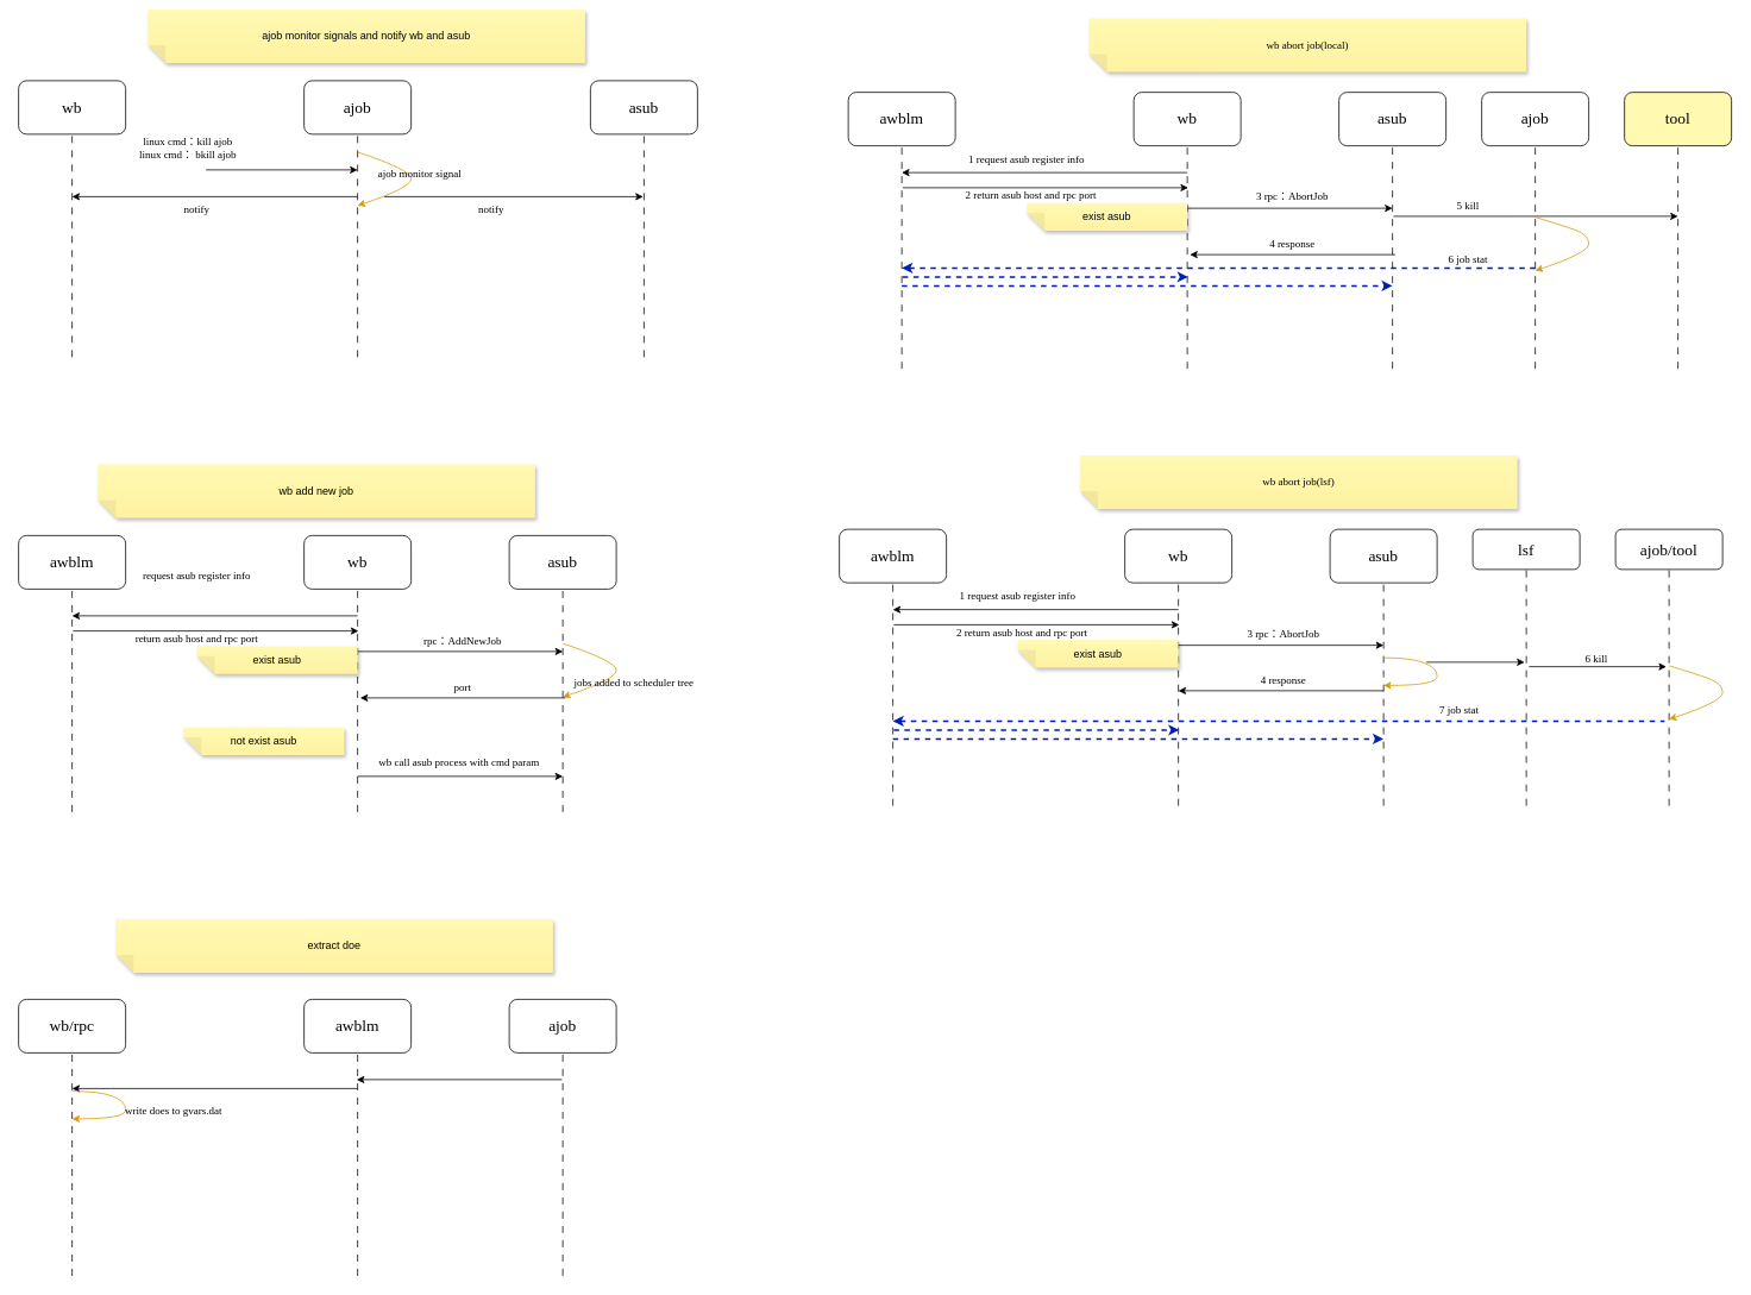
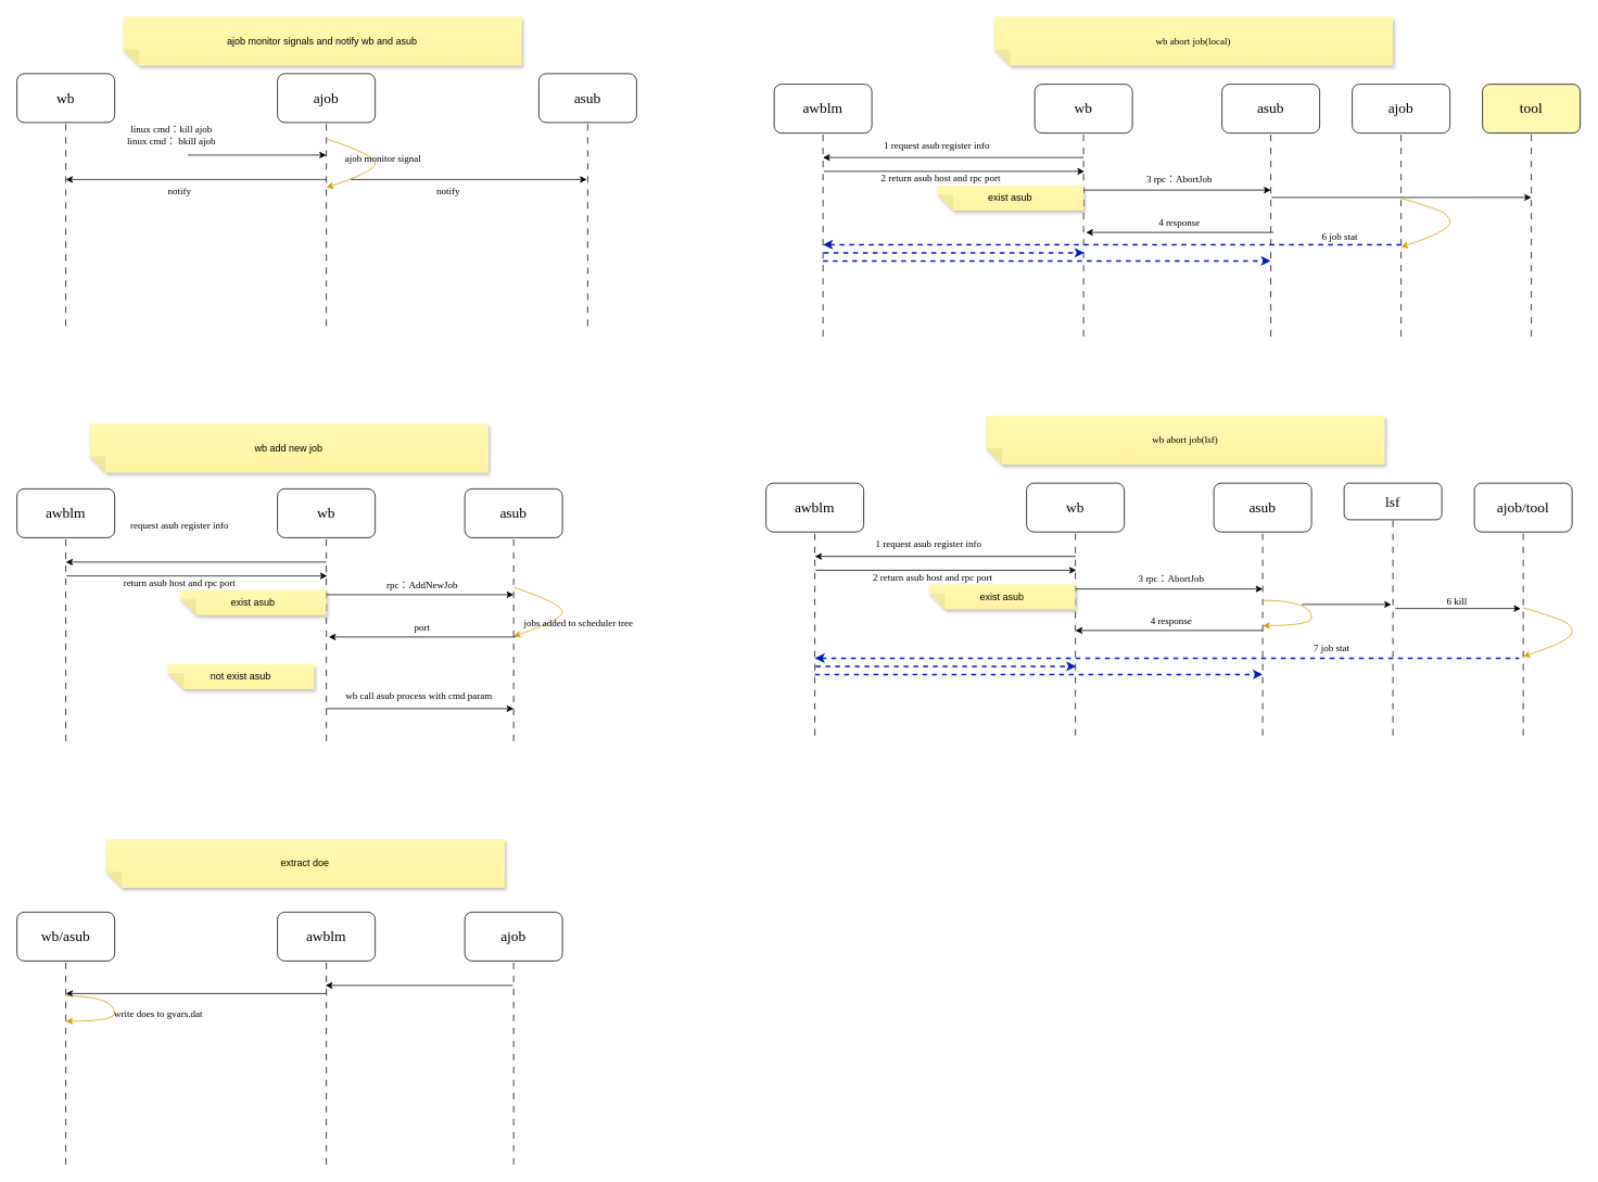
- <mxCell id="16" value="ajob monitor signals and notify wb and asub" style="shape=note;whiteSpace=wrap;html=1;backgroundOutline=1;fontColor=#000000;darkOpacity=0.05;fillColor=#FFF9B2;strokeColor=none;fillStyle=solid;direction=west;gradientDirection=north;gradientColor=#FFF2A1;shadow=1;size=20;pointerEvents=1;" parent="1" vertex="1"><mxGeometry x="165" y="10" width="490" height="60" as="geometry" /></mxCell>
+ <mxCell id="16" value="ajob monitor signals and notify wb and asub" style="shape=note;whiteSpace=wrap;html=1;backgroundOutline=1;fontColor=#000000;darkOpacity=0.05;fillColor=#FFF9B2;strokeColor=none;fillStyle=solid;direction=west;gradientDirection=north;gradientColor=#FFF2A1;shadow=1;size=20;pointerEvents=1;" parent="1" vertex="1"><mxGeometry x="150" y="20" width="490" height="60" as="geometry" /></mxCell>
- <mxCell id="59" value="&lt;font face=&quot;Times New Roman&quot;&gt;5 kill&lt;br&gt;&lt;/font&gt;" style="text;strokeColor=none;align=center;fillColor=none;html=1;verticalAlign=middle;whiteSpace=wrap;rounded=0;" parent="1" vertex="1"><mxGeometry x="1620" y="215" width="50" height="30" as="geometry" /></mxCell>
- <mxCell id="84" value="&lt;span style=&quot;font-size: 18px;&quot;&gt;&lt;font face=&quot;Times New Roman&quot;&gt;ajob/tool&lt;/font&gt;&lt;/span&gt;" style="rounded=1;whiteSpace=wrap;html=1;" parent="1" vertex="1"><mxGeometry x="1810" y="593" width="120" height="45" as="geometry" /></mxCell>
+ <mxCell id="84" value="&lt;span style=&quot;font-size: 18px;&quot;&gt;&lt;font face=&quot;Times New Roman&quot;&gt;ajob/tool&lt;/font&gt;&lt;/span&gt;" style="rounded=1;whiteSpace=wrap;html=1;" parent="1" vertex="1"><mxGeometry x="1810" y="593" width="120" height="60" as="geometry" /></mxCell>
- <mxCell id="97" value="&lt;font face=&quot;Times New Roman&quot; style=&quot;font-size: 18px;&quot;&gt;wb/rpc&lt;/font&gt;" style="rounded=1;whiteSpace=wrap;html=1;" parent="1" vertex="1"><mxGeometry x="20" y="1120" width="120" height="60" as="geometry" /></mxCell>
+ <mxCell id="97" value="&lt;font face=&quot;Times New Roman&quot; style=&quot;font-size: 18px;&quot;&gt;wb/asub&lt;/font&gt;" style="rounded=1;whiteSpace=wrap;html=1;" parent="1" vertex="1"><mxGeometry x="20" y="1120" width="120" height="60" as="geometry" /></mxCell>
